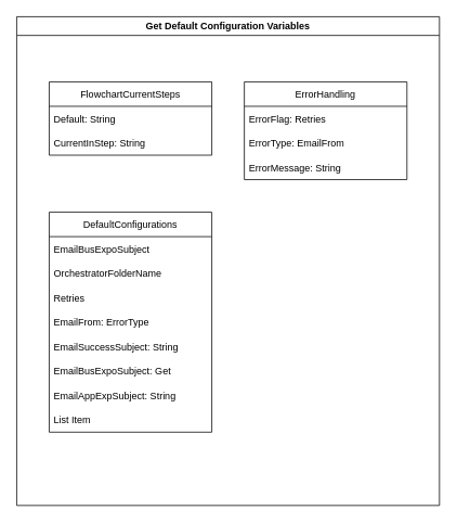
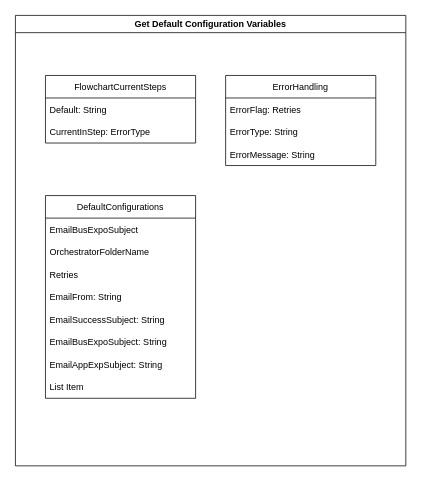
- <mxCell id="5" value="CurrentInStep: String" style="text;strokeColor=none;fillColor=none;align=left;verticalAlign=middle;spacingLeft=4;spacingRight=4;overflow=hidden;points=[[0,0.5],[1,0.5]];portConstraint=eastwest;rotatable=0;" vertex="1" parent="3"><mxGeometry y="60" width="200" height="30" as="geometry" /></mxCell>
+ <mxCell id="5" value="CurrentInStep: ErrorType" style="text;strokeColor=none;fillColor=none;align=left;verticalAlign=middle;spacingLeft=4;spacingRight=4;overflow=hidden;points=[[0,0.5],[1,0.5]];portConstraint=eastwest;rotatable=0;" vertex="1" parent="3"><mxGeometry y="60" width="200" height="30" as="geometry" /></mxCell>
- <mxCell id="8" value="ErrorType: EmailFrom" style="text;strokeColor=none;fillColor=none;align=left;verticalAlign=middle;spacingLeft=4;spacingRight=4;overflow=hidden;points=[[0,0.5],[1,0.5]];portConstraint=eastwest;rotatable=0;" vertex="1" parent="6"><mxGeometry y="60" width="200" height="30" as="geometry" /></mxCell>
+ <mxCell id="8" value="ErrorType: String" style="text;strokeColor=none;fillColor=none;align=left;verticalAlign=middle;spacingLeft=4;spacingRight=4;overflow=hidden;points=[[0,0.5],[1,0.5]];portConstraint=eastwest;rotatable=0;" vertex="1" parent="6"><mxGeometry y="60" width="200" height="30" as="geometry" /></mxCell>
- <mxCell id="14" value="EmailFrom: ErrorType" style="text;strokeColor=none;fillColor=none;align=left;verticalAlign=middle;spacingLeft=4;spacingRight=4;overflow=hidden;points=[[0,0.5],[1,0.5]];portConstraint=eastwest;rotatable=0;" vertex="1" parent="10"><mxGeometry y="120" width="200" height="30" as="geometry" /></mxCell>
+ <mxCell id="14" value="EmailFrom: String" style="text;strokeColor=none;fillColor=none;align=left;verticalAlign=middle;spacingLeft=4;spacingRight=4;overflow=hidden;points=[[0,0.5],[1,0.5]];portConstraint=eastwest;rotatable=0;" vertex="1" parent="10"><mxGeometry y="120" width="200" height="30" as="geometry" /></mxCell>
- <mxCell id="16" value="EmailBusExpoSubject: Get" style="text;strokeColor=none;fillColor=none;align=left;verticalAlign=middle;spacingLeft=4;spacingRight=4;overflow=hidden;points=[[0,0.5],[1,0.5]];portConstraint=eastwest;rotatable=0;" vertex="1" parent="10"><mxGeometry y="180" width="200" height="30" as="geometry" /></mxCell>
+ <mxCell id="16" value="EmailBusExpoSubject: String" style="text;strokeColor=none;fillColor=none;align=left;verticalAlign=middle;spacingLeft=4;spacingRight=4;overflow=hidden;points=[[0,0.5],[1,0.5]];portConstraint=eastwest;rotatable=0;" vertex="1" parent="10"><mxGeometry y="180" width="200" height="30" as="geometry" /></mxCell>
